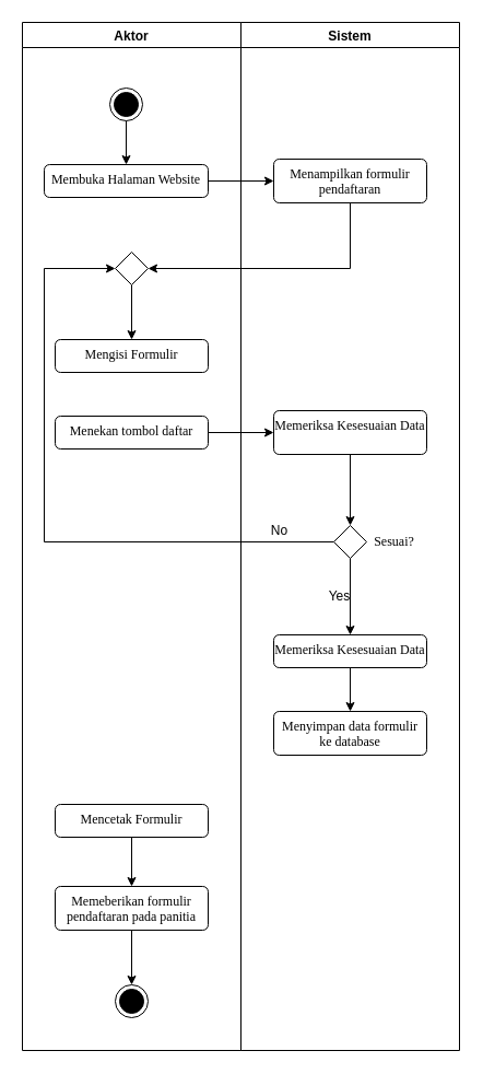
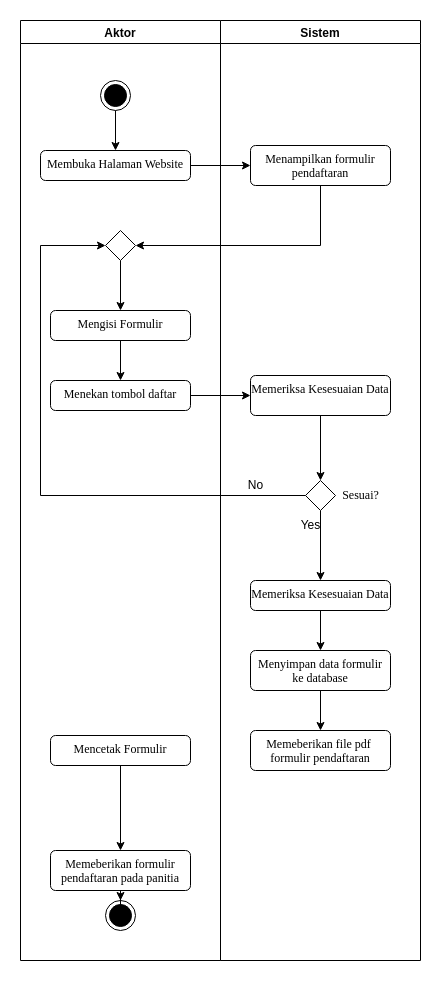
+ <mxCell id="8" style="edgeStyle=orthogonalEdgeStyle;rounded=0;orthogonalLoop=1;jettySize=auto;html=1;entryX=0.5;entryY=0;entryDx=0;entryDy=0;" edge="1" parent="2" source="9" target="10"><mxGeometry relative="1" as="geometry" /></mxCell>
- <mxCell id="28" value="Yes" style="text;html=1;align=center;verticalAlign=middle;resizable=0;points=[];autosize=1;strokeColor=none;fillColor=none;" vertex="1" parent="16"><mxGeometry x="70" y="510" width="40" height="30" as="geometry" /></mxCell>
+ <mxCell id="28" value="Yes" style="text;html=1;align=center;verticalAlign=middle;resizable=0;points=[];autosize=1;strokeColor=none;fillColor=none;" vertex="1" parent="16"><mxGeometry x="70" y="490" width="40" height="30" as="geometry" /></mxCell>
+ <mxCell id="24" style="edgeStyle=orthogonalEdgeStyle;rounded=0;orthogonalLoop=1;jettySize=auto;html=1;entryX=0.5;entryY=0;entryDx=0;entryDy=0;" edge="1" parent="16" source="25" target="29"><mxGeometry relative="1" as="geometry" /></mxCell>
+ <mxCell id="29" value="&lt;font face=&quot;Times New Roman&quot;&gt;Memeberikan file pdf&amp;nbsp; formulir pendaftaran&lt;/font&gt;" style="html=1;align=center;verticalAlign=top;rounded=1;absoluteArcSize=1;arcSize=10;dashed=0;whiteSpace=wrap;" vertex="1" parent="16"><mxGeometry x="30" y="710" width="140" height="40" as="geometry" /></mxCell>
- <mxCell id="14" value="&lt;font face=&quot;Times New Roman&quot;&gt;Memeberikan formulir pendaftaran pada panitia&lt;/font&gt;" style="html=1;align=center;verticalAlign=top;rounded=1;absoluteArcSize=1;arcSize=10;dashed=0;whiteSpace=wrap;" vertex="1" parent="2"><mxGeometry x="30" y="790" width="140" height="40" as="geometry" /></mxCell>
+ <mxCell id="14" value="&lt;font face=&quot;Times New Roman&quot;&gt;Memeberikan formulir pendaftaran pada panitia&lt;/font&gt;" style="html=1;align=center;verticalAlign=top;rounded=1;absoluteArcSize=1;arcSize=10;dashed=0;whiteSpace=wrap;" vertex="1" parent="2"><mxGeometry x="30" y="830" width="140" height="40" as="geometry" /></mxCell>
